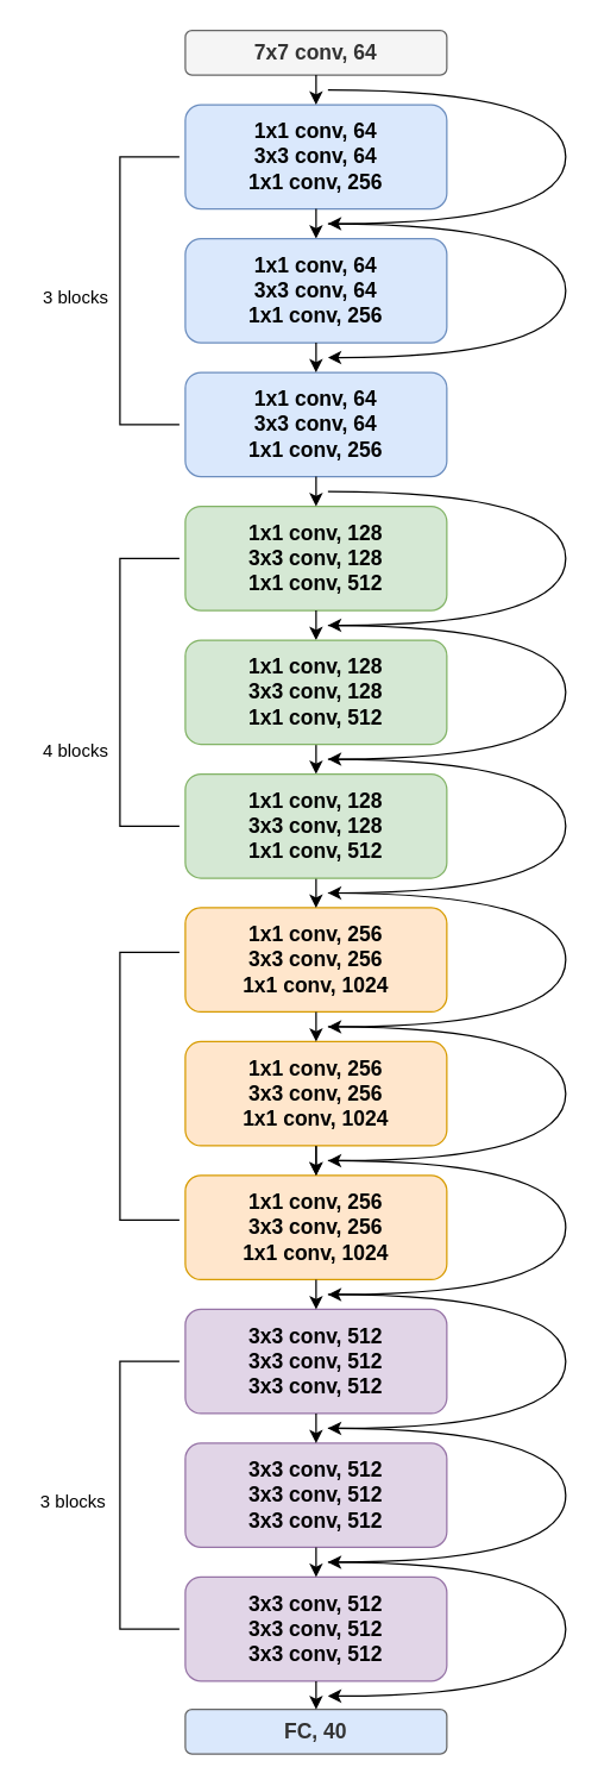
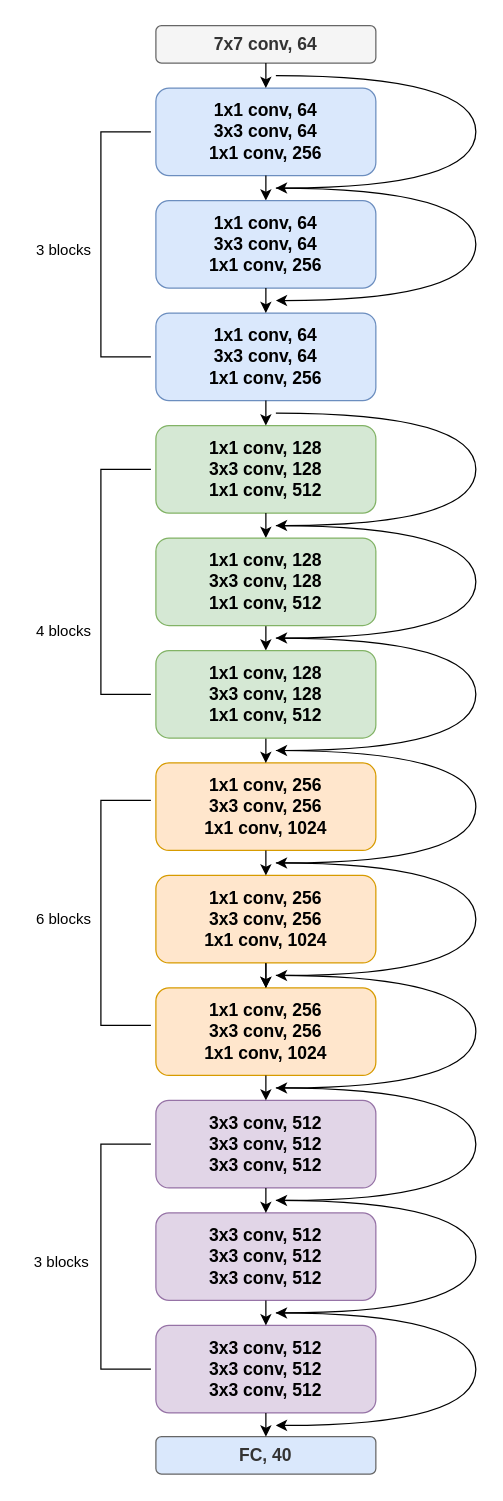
+ <mxCell id="46" value="6 blocks" style="text;html=1;align=center;verticalAlign=middle;resizable=0;points=[];autosize=1;strokeColor=none;fillColor=none;" parent="1" vertex="1"><mxGeometry x="20" y="725" width="60" height="20" as="geometry" /></mxCell>
